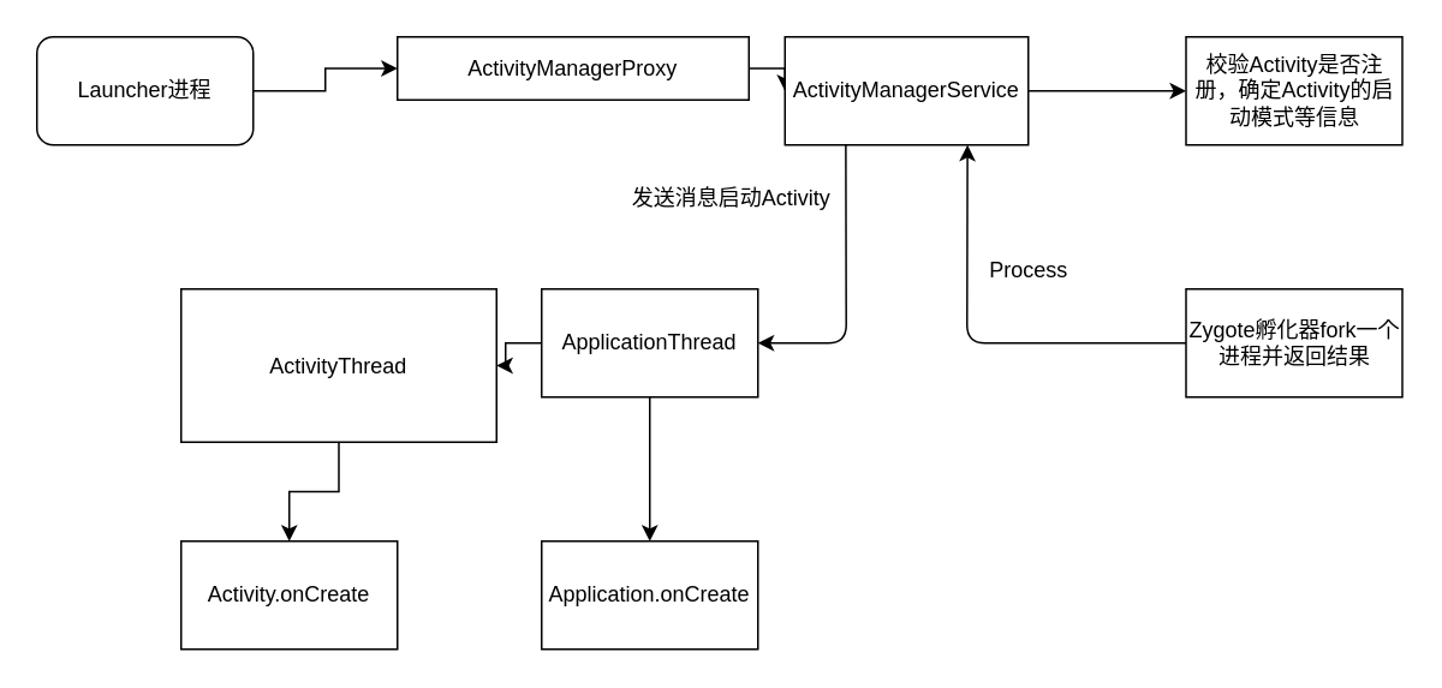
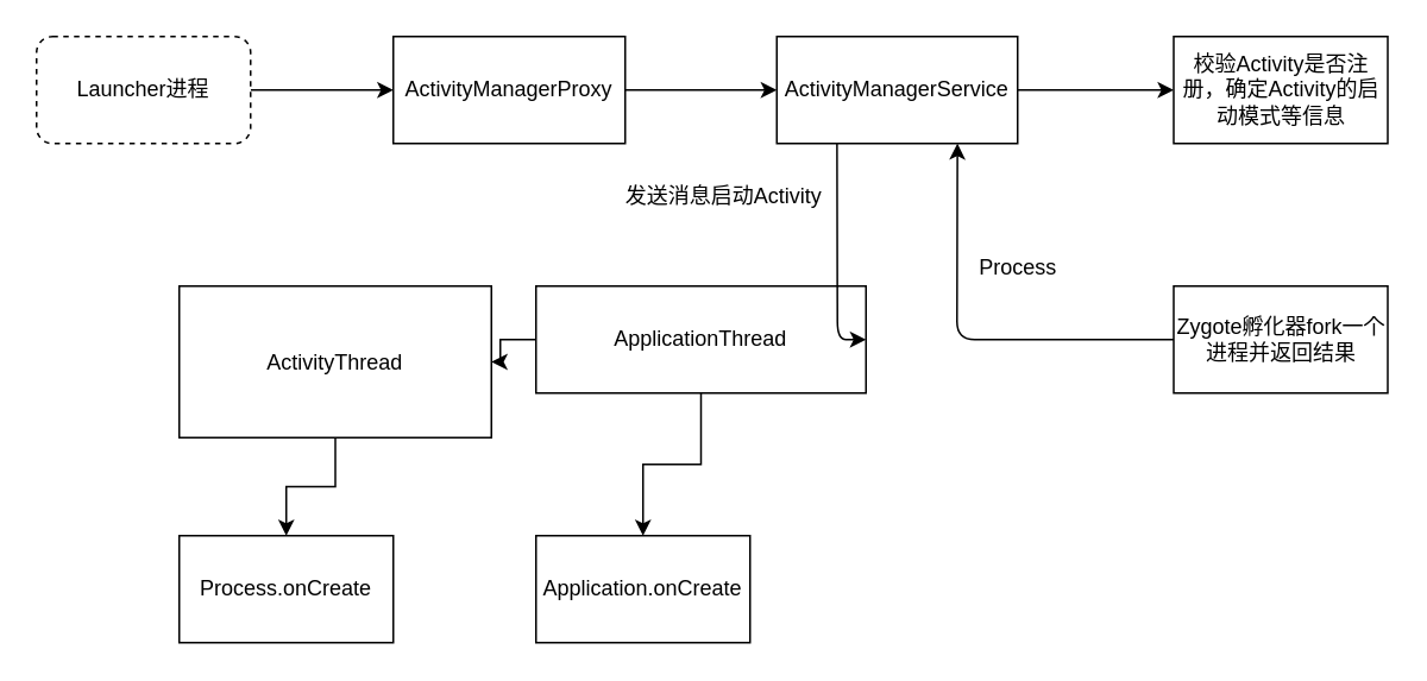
- <mxCell id="5" value="ActivityManagerProxy&lt;br&gt;" style="whiteSpace=wrap;html=1;rounded=0;" vertex="1" parent="1"><mxGeometry x="220" y="20" width="195" height="35" as="geometry" /></mxCell>
+ <mxCell id="5" value="ActivityManagerProxy&lt;br&gt;" style="whiteSpace=wrap;html=1;rounded=0;" vertex="1" parent="1"><mxGeometry x="220" y="20" width="130" height="60" as="geometry" /></mxCell>
- <mxCell id="3" value="Launcher进程&lt;br&gt;" style="rounded=1;whiteSpace=wrap;html=1;" vertex="1" parent="1"><mxGeometry x="20" y="20" width="120" height="60" as="geometry" /></mxCell>
+ <mxCell id="3" value="Launcher进程&lt;br&gt;" style="rounded=1;whiteSpace=wrap;html=1;dashed=1;" vertex="1" parent="1"><mxGeometry x="20" y="20" width="120" height="60" as="geometry" /></mxCell>
- <mxCell id="14" value="ApplicationThread" style="rounded=0;whiteSpace=wrap;html=1;" vertex="1" parent="1"><mxGeometry x="300" y="160" width="120" height="60" as="geometry" /></mxCell>
+ <mxCell id="14" value="ApplicationThread" style="rounded=0;whiteSpace=wrap;html=1;" vertex="1" parent="1"><mxGeometry x="300" y="160" width="185" height="60" as="geometry" /></mxCell>
- <mxCell id="20" value="Activity.onCreate&lt;br&gt;" style="whiteSpace=wrap;html=1;rounded=0;" vertex="1" parent="1"><mxGeometry x="100" y="300" width="120" height="60" as="geometry" /></mxCell>
+ <mxCell id="20" value="Process.onCreate&lt;br&gt;" style="whiteSpace=wrap;html=1;rounded=0;" vertex="1" parent="1"><mxGeometry x="100" y="300" width="120" height="60" as="geometry" /></mxCell>
